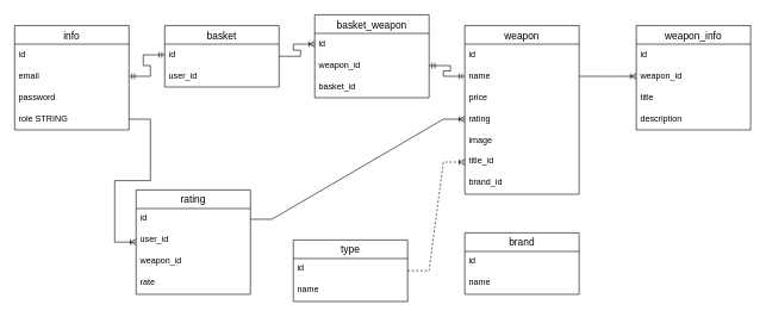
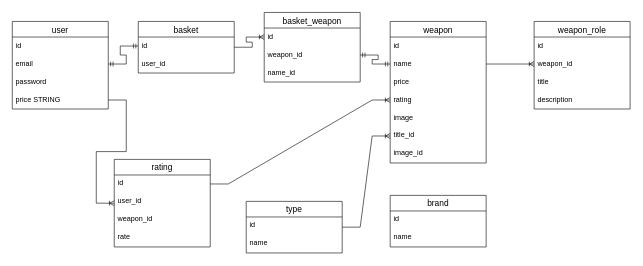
- <mxCell id="2" value="info" style="swimlane;fontStyle=0;childLayout=stackLayout;horizontal=1;startSize=26;horizontalStack=0;resizeParent=1;resizeParentMax=0;resizeLast=0;collapsible=1;marginBottom=0;align=center;fontSize=14;" parent="1" vertex="1"><mxGeometry x="20" y="35" width="160" height="146" as="geometry" /></mxCell>
+ <mxCell id="2" value="user" style="swimlane;fontStyle=0;childLayout=stackLayout;horizontal=1;startSize=26;horizontalStack=0;resizeParent=1;resizeParentMax=0;resizeLast=0;collapsible=1;marginBottom=0;align=center;fontSize=14;" parent="1" vertex="1"><mxGeometry x="20" y="35" width="160" height="146" as="geometry" /></mxCell>
- <mxCell id="26" value="weapon_info" style="swimlane;fontStyle=0;childLayout=stackLayout;horizontal=1;startSize=26;horizontalStack=0;resizeParent=1;resizeParentMax=0;resizeLast=0;collapsible=1;marginBottom=0;align=center;fontSize=14;" parent="1" vertex="1"><mxGeometry x="890" y="35" width="160" height="146" as="geometry" /></mxCell>
+ <mxCell id="26" value="weapon_role" style="swimlane;fontStyle=0;childLayout=stackLayout;horizontal=1;startSize=26;horizontalStack=0;resizeParent=1;resizeParentMax=0;resizeLast=0;collapsible=1;marginBottom=0;align=center;fontSize=14;" parent="1" vertex="1"><mxGeometry x="890" y="35" width="160" height="146" as="geometry" /></mxCell>
- <mxCell id="35" value="basket_id" style="text;strokeColor=none;fillColor=none;spacingLeft=4;spacingRight=4;overflow=hidden;rotatable=0;points=[[0,0.5],[1,0.5]];portConstraint=eastwest;fontSize=12;" parent="32" vertex="1"><mxGeometry y="86" width="160" height="30" as="geometry" /></mxCell>
+ <mxCell id="35" value="name_id" style="text;strokeColor=none;fillColor=none;spacingLeft=4;spacingRight=4;overflow=hidden;rotatable=0;points=[[0,0.5],[1,0.5]];portConstraint=eastwest;fontSize=12;" parent="32" vertex="1"><mxGeometry y="86" width="160" height="30" as="geometry" /></mxCell>
- <mxCell id="6" value="role STRING" style="text;strokeColor=none;fillColor=none;spacingLeft=4;spacingRight=4;overflow=hidden;rotatable=0;points=[[0,0.5],[1,0.5]];portConstraint=eastwest;fontSize=12;" parent="2" vertex="1"><mxGeometry y="116" width="160" height="30" as="geometry" /></mxCell>
+ <mxCell id="6" value="price STRING" style="text;strokeColor=none;fillColor=none;spacingLeft=4;spacingRight=4;overflow=hidden;rotatable=0;points=[[0,0.5],[1,0.5]];portConstraint=eastwest;fontSize=12;" parent="2" vertex="1"><mxGeometry y="116" width="160" height="30" as="geometry" /></mxCell>
- <mxCell id="18" value="brand_id" style="text;strokeColor=none;fillColor=none;spacingLeft=4;spacingRight=4;overflow=hidden;rotatable=0;points=[[0,0.5],[1,0.5]];portConstraint=eastwest;fontSize=12;" parent="11" vertex="1"><mxGeometry y="206" width="160" height="30" as="geometry" /></mxCell>
+ <mxCell id="18" value="image_id" style="text;strokeColor=none;fillColor=none;spacingLeft=4;spacingRight=4;overflow=hidden;rotatable=0;points=[[0,0.5],[1,0.5]];portConstraint=eastwest;fontSize=12;" parent="11" vertex="1"><mxGeometry y="206" width="160" height="30" as="geometry" /></mxCell>
- <mxCell id="25" value="" style="edgeStyle=entityRelationEdgeStyle;fontSize=12;html=1;endArrow=ERoneToMany;rounded=0;dashed=1;" parent="1" source="19" target="17" edge="1"><mxGeometry width="100" height="100" relative="1" as="geometry"><mxPoint x="410" y="395" as="sourcePoint" /><mxPoint x="510" y="295" as="targetPoint" /></mxGeometry></mxCell>
+ <mxCell id="25" value="" style="edgeStyle=entityRelationEdgeStyle;fontSize=12;html=1;endArrow=ERoneToMany;rounded=0;" parent="1" source="19" target="17" edge="1"><mxGeometry width="100" height="100" relative="1" as="geometry"><mxPoint x="410" y="395" as="sourcePoint" /><mxPoint x="510" y="295" as="targetPoint" /></mxGeometry></mxCell>
